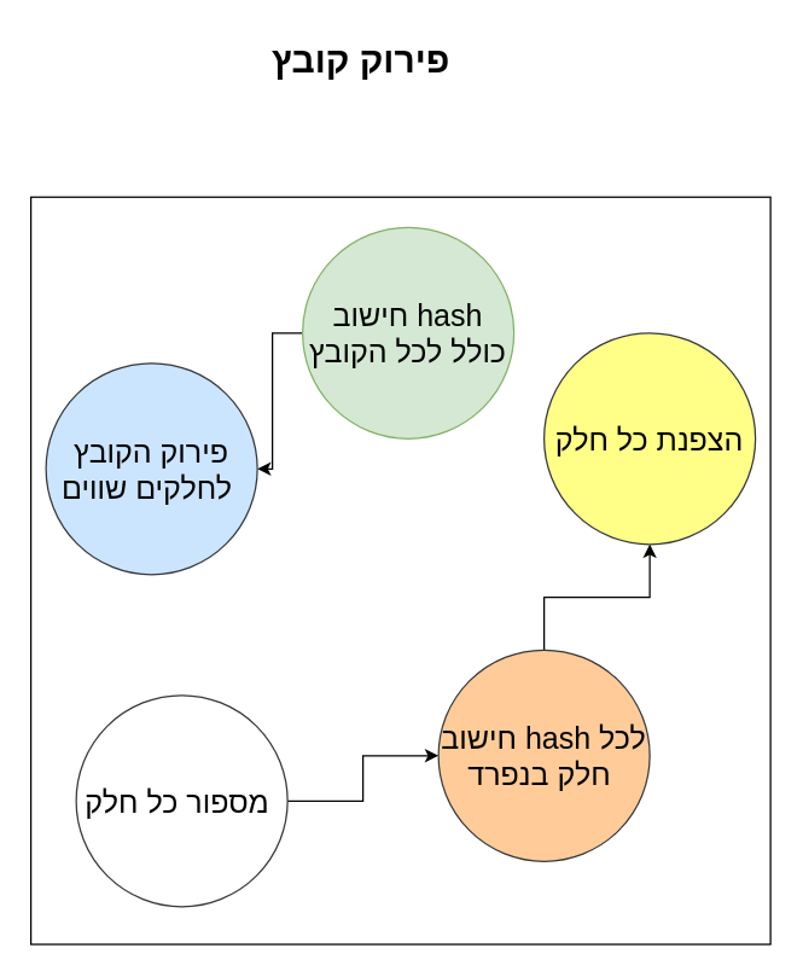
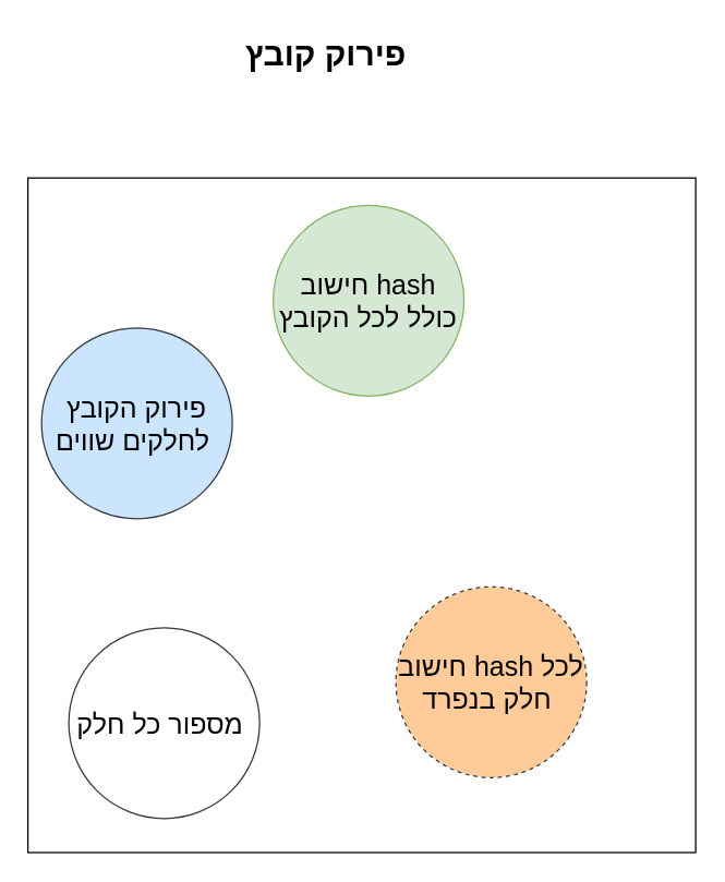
- <mxCell id="4" style="edgeStyle=orthogonalEdgeStyle;rounded=0;orthogonalLoop=1;jettySize=auto;html=1;" edge="1" parent="1" source="5" target="6"><mxGeometry relative="1" as="geometry" /></mxCell>
- <mxCell id="3" value="&lt;font style=&quot;font-size: 20px;&quot;&gt;הצפנת כל חלק&lt;/font&gt;" style="ellipse;whiteSpace=wrap;html=1;aspect=fixed;fillColor=#ffff88;strokeColor=#36393d;fontSize=20;" vertex="1" parent="1"><mxGeometry x="360" y="220" width="140" height="140" as="geometry" /></mxCell>
- <mxCell id="7" value="" style="edgeStyle=orthogonalEdgeStyle;rounded=0;orthogonalLoop=1;jettySize=auto;html=1;" edge="1" parent="1" source="8" target="3"><mxGeometry relative="1" as="geometry" /></mxCell>
- <mxCell id="8" value="חישוב hash לכל חלק בנפרד&amp;nbsp;" style="ellipse;whiteSpace=wrap;html=1;aspect=fixed;fillColor=#ffcc99;strokeColor=#36393d;fontSize=20;" vertex="1" parent="1"><mxGeometry x="290" y="430" width="140" height="140" as="geometry" /></mxCell>
+ <mxCell id="8" value="חישוב hash לכל חלק בנפרד&amp;nbsp;" style="ellipse;whiteSpace=wrap;html=1;aspect=fixed;fillColor=#ffcc99;strokeColor=#36393d;fontSize=20;dashed=1;" vertex="1" parent="1"><mxGeometry x="290" y="430" width="140" height="140" as="geometry" /></mxCell>
- <mxCell id="9" style="edgeStyle=orthogonalEdgeStyle;rounded=0;orthogonalLoop=1;jettySize=auto;html=1;" edge="1" parent="1" source="10" target="8"><mxGeometry relative="1" as="geometry" /></mxCell>
